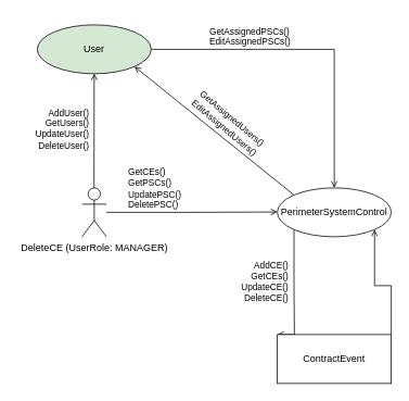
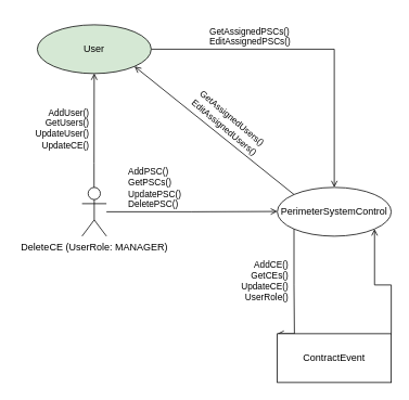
- <mxCell id="10" value="AddUser()&lt;div&gt;GetUsers()&lt;/div&gt;&lt;div&gt;UpdateUser()&lt;/div&gt;&lt;div&gt;DeleteUser()&lt;/div&gt;&lt;div&gt;&lt;br&gt;&lt;/div&gt;" style="text;html=1;align=right;verticalAlign=bottom;resizable=0;points=[];autosize=1;strokeColor=none;fillColor=none;fontSize=11;" parent="1" vertex="1"><mxGeometry x="20" y="120" width="90" height="80" as="geometry" /></mxCell>
+ <mxCell id="10" value="AddUser()&lt;div&gt;GetUsers()&lt;/div&gt;&lt;div&gt;UpdateUser()&lt;/div&gt;&lt;div&gt;UpdateCE()&lt;/div&gt;&lt;div&gt;&lt;br&gt;&lt;/div&gt;" style="text;html=1;align=right;verticalAlign=bottom;resizable=0;points=[];autosize=1;strokeColor=none;fillColor=none;fontSize=11;" parent="1" vertex="1"><mxGeometry x="20" y="120" width="90" height="80" as="geometry" /></mxCell>
- <mxCell id="14" value="&lt;div&gt;GetCEs()&lt;/div&gt;GetPSCs()&lt;div&gt;UpdatePSC()&lt;/div&gt;&lt;div&gt;DeletePSC()&lt;/div&gt;" style="text;html=1;align=left;verticalAlign=bottom;resizable=0;points=[];autosize=1;strokeColor=none;fillColor=none;fontSize=11;" parent="1" vertex="1"><mxGeometry x="155" y="190" width="90" height="70" as="geometry" /></mxCell>
+ <mxCell id="14" value="&lt;div&gt;AddPSC()&lt;/div&gt;GetPSCs()&lt;div&gt;UpdatePSC()&lt;/div&gt;&lt;div&gt;DeletePSC()&lt;/div&gt;" style="text;html=1;align=left;verticalAlign=bottom;resizable=0;points=[];autosize=1;strokeColor=none;fillColor=none;fontSize=11;" parent="1" vertex="1"><mxGeometry x="155" y="190" width="90" height="70" as="geometry" /></mxCell>
- <mxCell id="13" value="AddCE()&lt;div&gt;GetCEs()&lt;/div&gt;&lt;div&gt;UpdateCE()&lt;/div&gt;&lt;div&gt;DeleteCE()&lt;/div&gt;" style="text;html=1;align=right;verticalAlign=middle;resizable=0;points=[];autosize=1;strokeColor=none;fillColor=none;fontSize=11;" parent="1" vertex="1"><mxGeometry x="275" y="310" width="80" height="70" as="geometry" /></mxCell>
+ <mxCell id="13" value="AddCE()&lt;div&gt;GetCEs()&lt;/div&gt;&lt;div&gt;UpdateCE()&lt;/div&gt;&lt;div&gt;UserRole()&lt;/div&gt;" style="text;html=1;align=right;verticalAlign=middle;resizable=0;points=[];autosize=1;strokeColor=none;fillColor=none;fontSize=11;" parent="1" vertex="1"><mxGeometry x="275" y="310" width="80" height="70" as="geometry" /></mxCell>
